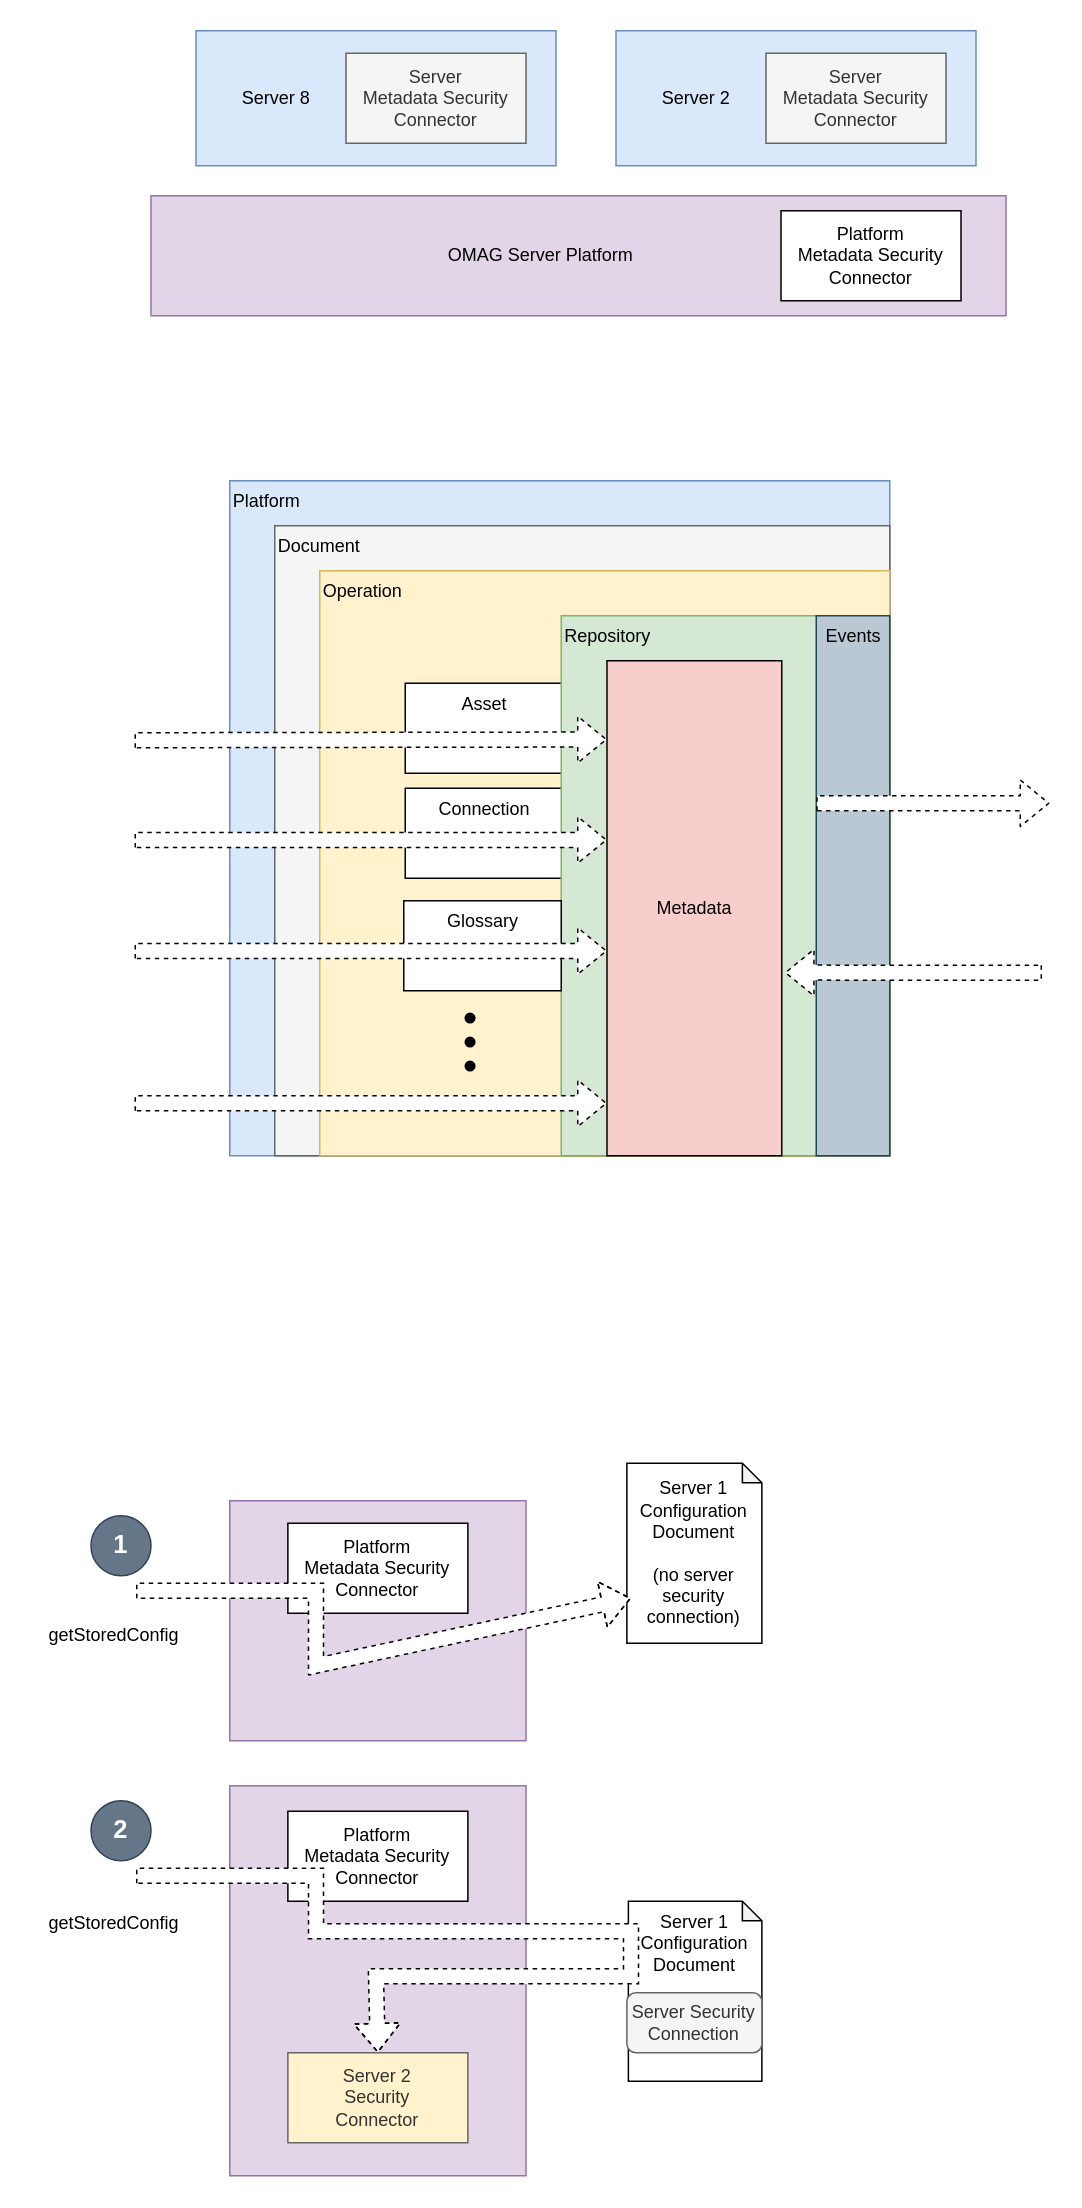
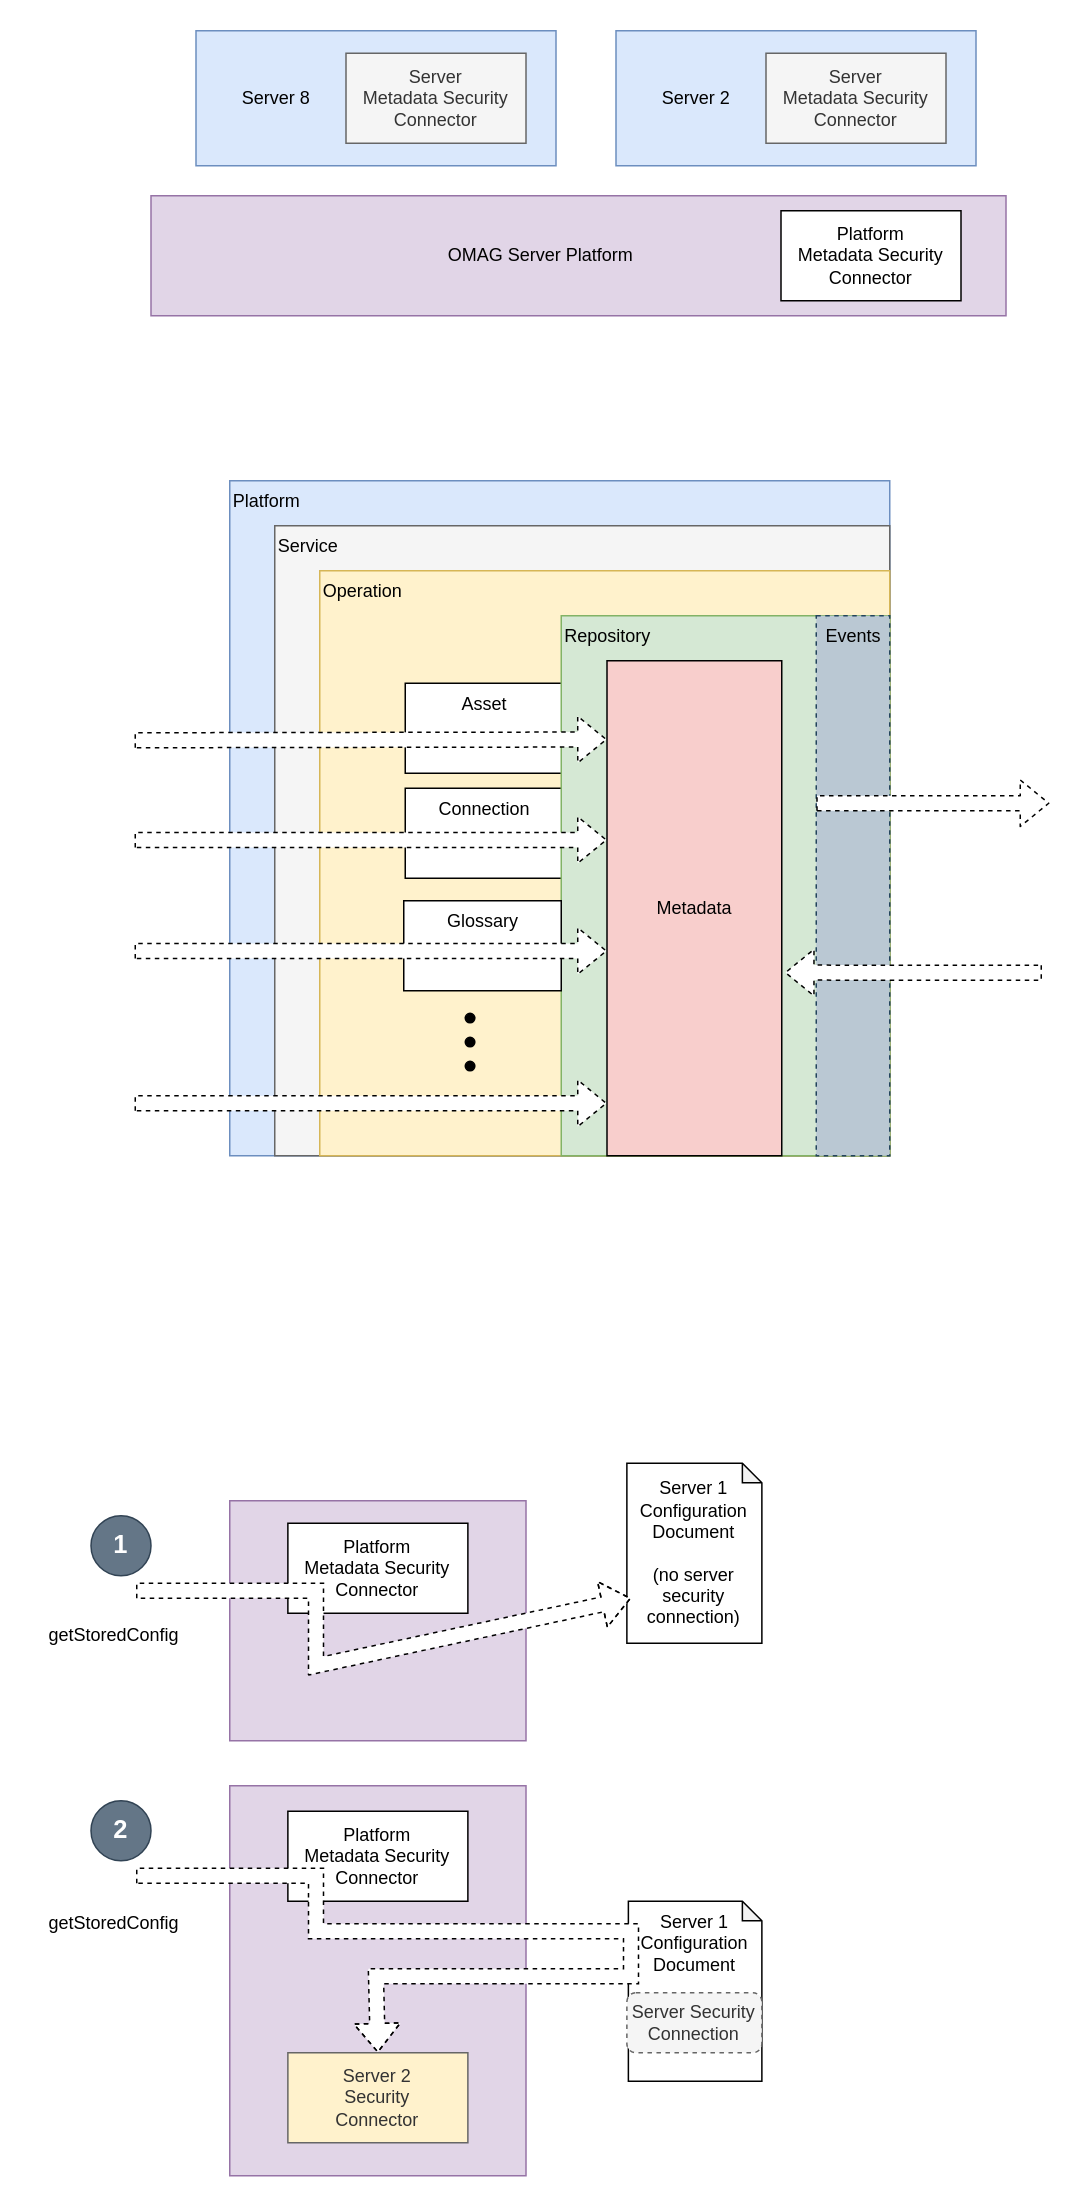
- <mxCell id="9" value="Document" style="rounded=0;whiteSpace=wrap;html=1;align=left;verticalAlign=top;fillColor=#f5f5f5;strokeColor=#666666;" parent="1" vertex="1"><mxGeometry x="182.5" y="350" width="410" height="420" as="geometry" /></mxCell>
+ <mxCell id="9" value="Service" style="rounded=0;whiteSpace=wrap;html=1;align=left;verticalAlign=top;fillColor=#f5f5f5;strokeColor=#666666;" parent="1" vertex="1"><mxGeometry x="182.5" y="350" width="410" height="420" as="geometry" /></mxCell>
- <mxCell id="21" value="Events" style="rounded=0;whiteSpace=wrap;html=1;fillColor=#bac8d3;strokeColor=#23445d;verticalAlign=top;" parent="1" vertex="1"><mxGeometry x="543.5" y="410" width="49" height="360" as="geometry" /></mxCell>
+ <mxCell id="21" value="Events" style="rounded=0;whiteSpace=wrap;html=1;fillColor=#bac8d3;strokeColor=#23445d;verticalAlign=top;dashed=1;" parent="1" vertex="1"><mxGeometry x="543.5" y="410" width="49" height="360" as="geometry" /></mxCell>
- <mxCell id="34" value="Server Security&lt;br&gt;Connection" style="rounded=1;whiteSpace=wrap;html=1;fillColor=#f5f5f5;fontColor=#333333;strokeColor=#666666;" vertex="1" parent="1"><mxGeometry x="417.25" y="1328" width="90" height="40" as="geometry" /></mxCell>
+ <mxCell id="34" value="Server Security&lt;br&gt;Connection" style="rounded=1;whiteSpace=wrap;html=1;fillColor=#f5f5f5;fontColor=#333333;strokeColor=#666666;dashed=1;" vertex="1" parent="1"><mxGeometry x="417.25" y="1328" width="90" height="40" as="geometry" /></mxCell>
